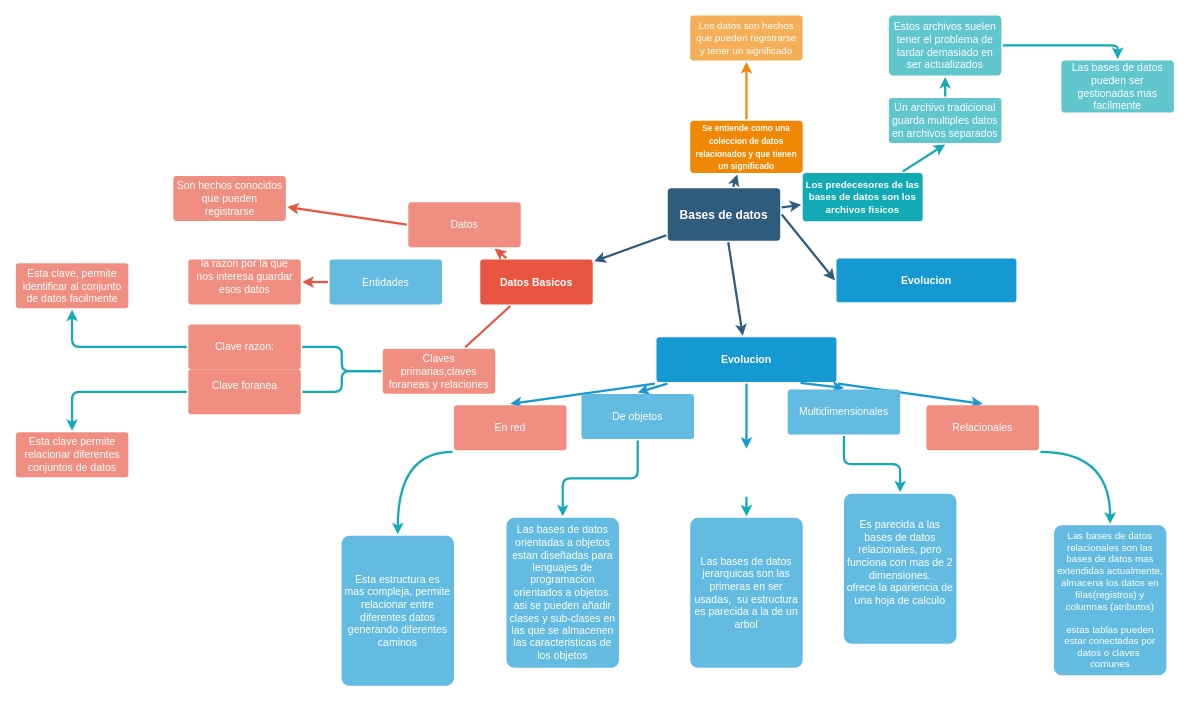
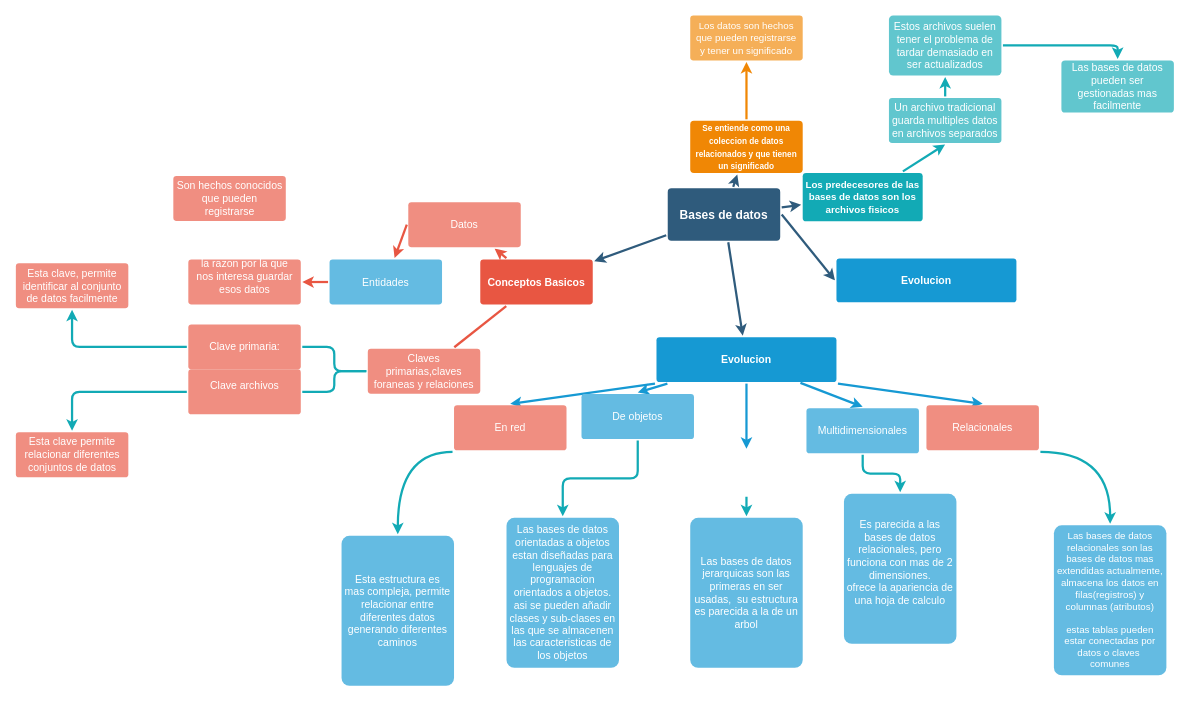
- <mxCell id="47" value="" style="edgeStyle=none;rounded=1;jumpStyle=none;html=1;shadow=0;labelBackgroundColor=none;startArrow=none;startFill=0;jettySize=auto;orthogonalLoop=1;strokeColor=#E85642;strokeWidth=3;fontFamily=Helvetica;fontSize=14;fontColor=#FFFFFF;spacing=5;fontStyle=1;fillColor=#b0e3e6;exitX=0;exitY=0.5;exitDx=0;exitDy=0;" edge="1" parent="1" target="48" source="14"><mxGeometry relative="1" as="geometry"><mxPoint x="678.359" y="259" as="sourcePoint" /></mxGeometry></mxCell>
+ <mxCell id="47" value="" style="edgeStyle=none;rounded=1;jumpStyle=none;html=1;shadow=0;labelBackgroundColor=none;startArrow=none;startFill=0;jettySize=auto;orthogonalLoop=1;strokeColor=#E85642;strokeWidth=3;fontFamily=Helvetica;fontSize=14;fontColor=#FFFFFF;spacing=5;fontStyle=1;fillColor=#b0e3e6;exitX=0;exitY=0.5;exitDx=0;exitDy=0;" edge="1" parent="1" target="13" source="14"><mxGeometry relative="1" as="geometry"><mxPoint x="678.359" y="259" as="sourcePoint" /></mxGeometry></mxCell>
- <mxCell id="9" value="&lt;div&gt;Datos Basicos&lt;/div&gt;" style="rounded=1;whiteSpace=wrap;html=1;shadow=0;labelBackgroundColor=none;strokeColor=none;strokeWidth=3;fillColor=#e85642;fontFamily=Helvetica;fontSize=14;fontColor=#FFFFFF;align=center;spacing=5;fontStyle=1;arcSize=7;perimeterSpacing=2;" parent="1" vertex="1"><mxGeometry x="640" y="345.5" width="150" height="60" as="geometry" /></mxCell>
+ <mxCell id="9" value="&lt;div&gt;Conceptos Basicos&lt;/div&gt;" style="rounded=1;whiteSpace=wrap;html=1;shadow=0;labelBackgroundColor=none;strokeColor=none;strokeWidth=3;fillColor=#e85642;fontFamily=Helvetica;fontSize=14;fontColor=#FFFFFF;align=center;spacing=5;fontStyle=1;arcSize=7;perimeterSpacing=2;" parent="1" vertex="1"><mxGeometry x="640" y="345.5" width="150" height="60" as="geometry" /></mxCell>
- <mxCell id="52" value="Clave razon: " style="rounded=1;whiteSpace=wrap;html=1;shadow=0;labelBackgroundColor=none;strokeColor=none;strokeWidth=3;fillColor=#f08e81;fontFamily=Helvetica;fontSize=14;fontColor=#FFFFFF;align=center;spacing=5;fontStyle=0;arcSize=7;perimeterSpacing=2;" vertex="1" parent="1"><mxGeometry x="250.64" y="432" width="150" height="60" as="geometry" /></mxCell>
+ <mxCell id="52" value="Clave primaria: " style="rounded=1;whiteSpace=wrap;html=1;shadow=0;labelBackgroundColor=none;strokeColor=none;strokeWidth=3;fillColor=#f08e81;fontFamily=Helvetica;fontSize=14;fontColor=#FFFFFF;align=center;spacing=5;fontStyle=0;arcSize=7;perimeterSpacing=2;" vertex="1" parent="1"><mxGeometry x="250.64" y="432" width="150" height="60" as="geometry" /></mxCell>
- <mxCell id="12" value="&lt;div&gt;Claves primarias,claves foraneas y relaciones&lt;/div&gt;" style="rounded=1;whiteSpace=wrap;html=1;shadow=0;labelBackgroundColor=none;strokeColor=none;strokeWidth=3;fillColor=#f08e81;fontFamily=Helvetica;fontSize=14;fontColor=#FFFFFF;align=center;spacing=5;fontStyle=0;arcSize=7;perimeterSpacing=2;" parent="1" vertex="1"><mxGeometry x="510" y="464.5" width="150" height="60" as="geometry" /></mxCell>
+ <mxCell id="12" value="&lt;div&gt;Claves primarias,claves foraneas y relaciones&lt;/div&gt;" style="rounded=1;whiteSpace=wrap;html=1;shadow=0;labelBackgroundColor=none;strokeColor=none;strokeWidth=3;fillColor=#f08e81;fontFamily=Helvetica;fontSize=14;fontColor=#FFFFFF;align=center;spacing=5;fontStyle=0;arcSize=7;perimeterSpacing=2;" parent="1" vertex="1"><mxGeometry x="490" y="464.5" width="150" height="60" as="geometry" /></mxCell>
- <mxCell id="55" value="&lt;div&gt;Clave foranea&lt;/div&gt;&lt;div&gt;&lt;br&gt;&lt;/div&gt;" style="rounded=1;whiteSpace=wrap;html=1;shadow=0;labelBackgroundColor=none;strokeColor=none;strokeWidth=3;fillColor=#f08e81;fontFamily=Helvetica;fontSize=14;fontColor=#FFFFFF;align=center;spacing=5;fontStyle=0;arcSize=7;perimeterSpacing=2;" vertex="1" parent="1"><mxGeometry x="250.64" y="492" width="150" height="60" as="geometry" /></mxCell>
+ <mxCell id="55" value="&lt;div&gt;Clave archivos&lt;/div&gt;&lt;div&gt;&lt;br&gt;&lt;/div&gt;" style="rounded=1;whiteSpace=wrap;html=1;shadow=0;labelBackgroundColor=none;strokeColor=none;strokeWidth=3;fillColor=#f08e81;fontFamily=Helvetica;fontSize=14;fontColor=#FFFFFF;align=center;spacing=5;fontStyle=0;arcSize=7;perimeterSpacing=2;" vertex="1" parent="1"><mxGeometry x="250.64" y="492" width="150" height="60" as="geometry" /></mxCell>
- <mxCell id="33" value="Multidimensionales" style="rounded=1;whiteSpace=wrap;html=1;shadow=0;labelBackgroundColor=none;strokeColor=none;strokeWidth=3;fillColor=#64bbe2;fontFamily=Helvetica;fontSize=14;fontColor=#FFFFFF;align=center;spacing=5;arcSize=7;perimeterSpacing=2;" vertex="1" parent="1"><mxGeometry x="1050" y="519" width="150" height="60" as="geometry" /></mxCell>
+ <mxCell id="33" value="Multidimensionales" style="rounded=1;whiteSpace=wrap;html=1;shadow=0;labelBackgroundColor=none;strokeColor=none;strokeWidth=3;fillColor=#64bbe2;fontFamily=Helvetica;fontSize=14;fontColor=#FFFFFF;align=center;spacing=5;arcSize=7;perimeterSpacing=2;" vertex="1" parent="1"><mxGeometry x="1075" y="544" width="150" height="60" as="geometry" /></mxCell>
